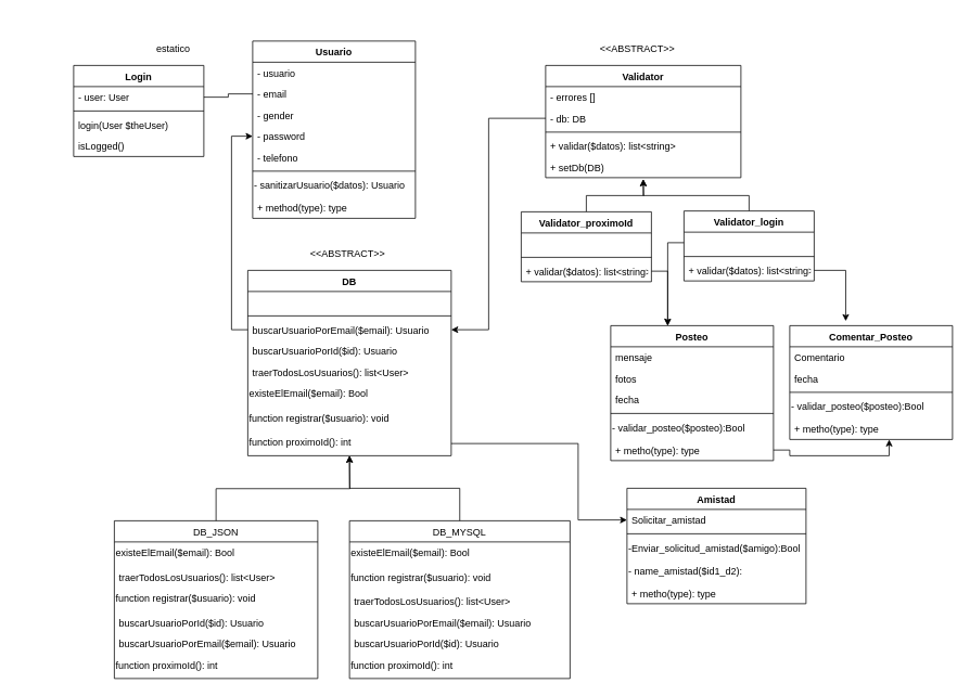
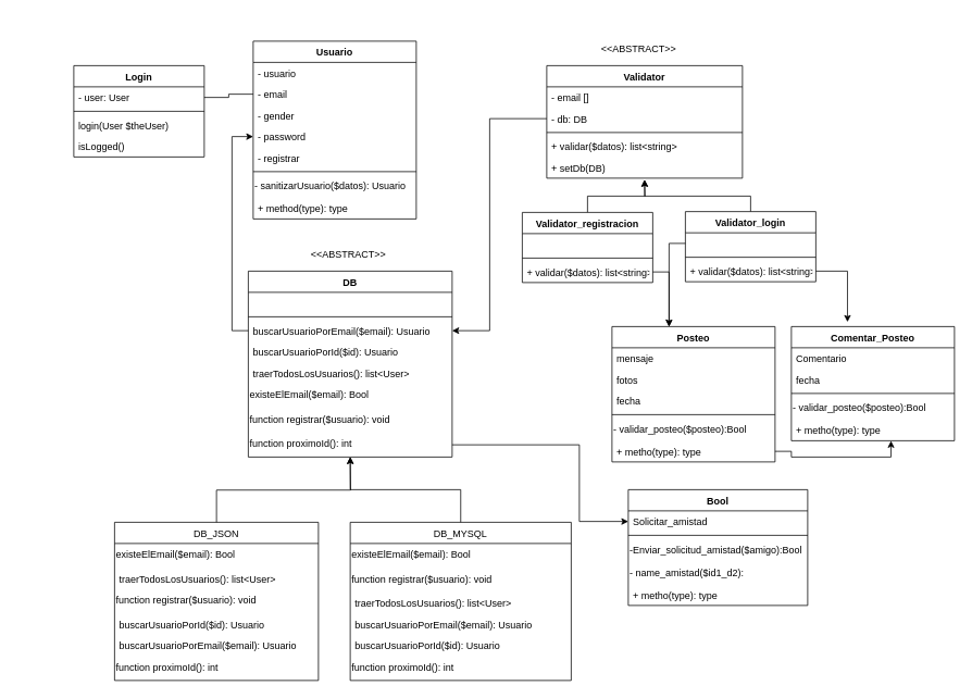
- <mxCell id="61" value="estatico" style="text;html=1;resizable=0;points=[];autosize=1;align=left;verticalAlign=top;spacingTop=-4;" parent="1" vertex="1"><mxGeometry x="190" y="50" width="60" height="20" as="geometry" /></mxCell>
- <mxCell id="44" value="- errores []" style="text;strokeColor=none;fillColor=none;align=left;verticalAlign=top;spacingLeft=4;spacingRight=4;overflow=hidden;rotatable=0;points=[[0,0.5],[1,0.5]];portConstraint=eastwest;" parent="43" vertex="1"><mxGeometry y="26" width="240" height="26" as="geometry" /></mxCell>
+ <mxCell id="44" value="- email []" style="text;strokeColor=none;fillColor=none;align=left;verticalAlign=top;spacingLeft=4;spacingRight=4;overflow=hidden;rotatable=0;points=[[0,0.5],[1,0.5]];portConstraint=eastwest;" parent="43" vertex="1"><mxGeometry y="26" width="240" height="26" as="geometry" /></mxCell>
- <mxCell id="39" value="- telefono" style="text;strokeColor=none;fillColor=none;align=left;verticalAlign=top;spacingLeft=4;spacingRight=4;overflow=hidden;rotatable=0;points=[[0,0.5],[1,0.5]];portConstraint=eastwest;" parent="34" vertex="1"><mxGeometry y="130" width="200" height="26" as="geometry" /></mxCell>
+ <mxCell id="39" value="- registrar" style="text;strokeColor=none;fillColor=none;align=left;verticalAlign=top;spacingLeft=4;spacingRight=4;overflow=hidden;rotatable=0;points=[[0,0.5],[1,0.5]];portConstraint=eastwest;" parent="34" vertex="1"><mxGeometry y="130" width="200" height="26" as="geometry" /></mxCell>
- <mxCell id="50" value="Validator_proximoId" style="swimlane;fontStyle=1;align=center;verticalAlign=top;childLayout=stackLayout;horizontal=1;startSize=26;horizontalStack=0;resizeParent=1;resizeParentMax=0;resizeLast=0;collapsible=1;marginBottom=0;" parent="1" vertex="1"><mxGeometry x="640" y="260" width="160" height="86" as="geometry" /></mxCell>
+ <mxCell id="50" value="Validator_registracion" style="swimlane;fontStyle=1;align=center;verticalAlign=top;childLayout=stackLayout;horizontal=1;startSize=26;horizontalStack=0;resizeParent=1;resizeParentMax=0;resizeLast=0;collapsible=1;marginBottom=0;" parent="1" vertex="1"><mxGeometry x="640" y="260" width="160" height="86" as="geometry" /></mxCell>
- <mxCell id="81" value="Amistad" style="swimlane;fontStyle=1;align=center;verticalAlign=top;childLayout=stackLayout;horizontal=1;startSize=26;horizontalStack=0;resizeParent=1;resizeParentMax=0;resizeLast=0;collapsible=1;marginBottom=0;" vertex="1" parent="1"><mxGeometry x="770" y="600" width="220" height="142" as="geometry"><mxRectangle x="360" y="-520" width="70" height="26" as="alternateBounds" /></mxGeometry></mxCell>
+ <mxCell id="81" value="Bool" style="swimlane;fontStyle=1;align=center;verticalAlign=top;childLayout=stackLayout;horizontal=1;startSize=26;horizontalStack=0;resizeParent=1;resizeParentMax=0;resizeLast=0;collapsible=1;marginBottom=0;" vertex="1" parent="1"><mxGeometry x="770" y="600" width="220" height="142" as="geometry"><mxRectangle x="360" y="-520" width="70" height="26" as="alternateBounds" /></mxGeometry></mxCell>
